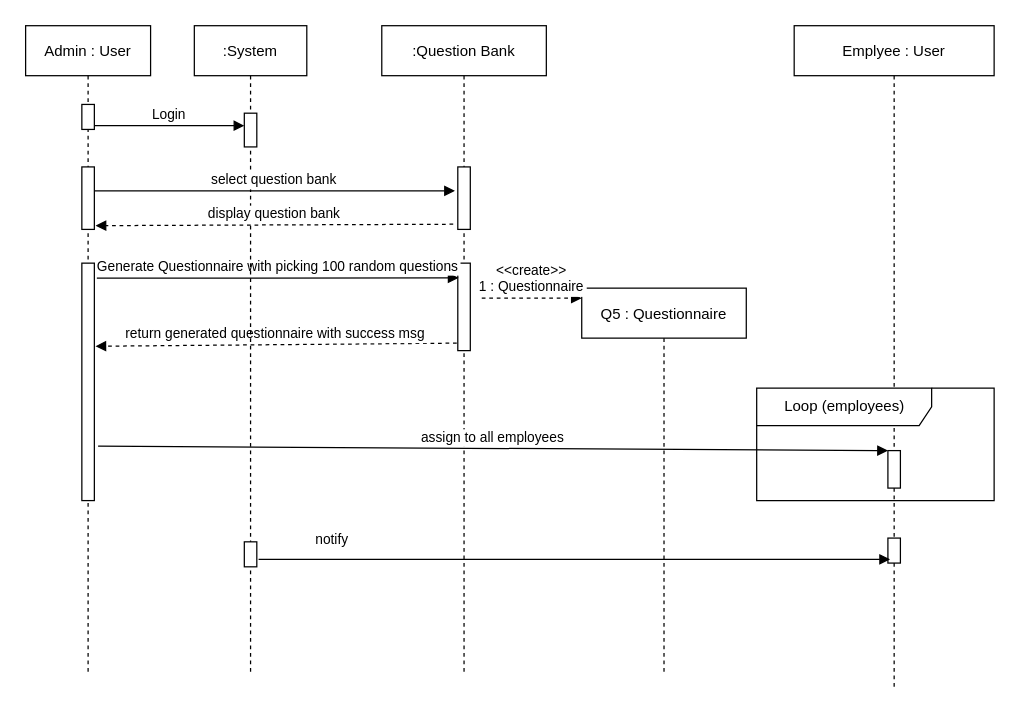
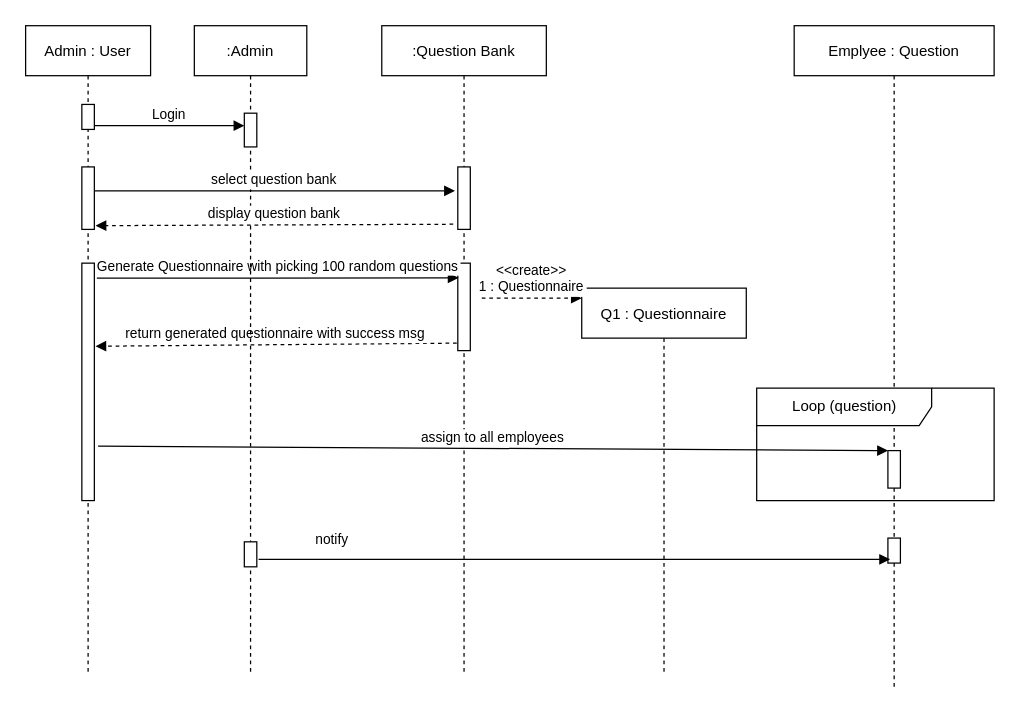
- <mxCell id="12" value=":System" style="shape=umlLifeline;perimeter=lifelinePerimeter;container=1;collapsible=0;recursiveResize=0;rounded=0;shadow=0;strokeWidth=1;" vertex="1" parent="1"><mxGeometry x="155" y="20" width="90" height="520" as="geometry" /></mxCell>
+ <mxCell id="12" value=":Admin" style="shape=umlLifeline;perimeter=lifelinePerimeter;container=1;collapsible=0;recursiveResize=0;rounded=0;shadow=0;strokeWidth=1;" vertex="1" parent="1"><mxGeometry x="155" y="20" width="90" height="520" as="geometry" /></mxCell>
- <mxCell id="6" value="Emplyee : User" style="shape=umlLifeline;perimeter=lifelinePerimeter;container=1;collapsible=0;recursiveResize=0;rounded=0;shadow=0;strokeWidth=1;" vertex="1" parent="1"><mxGeometry x="635" y="20" width="160" height="530" as="geometry" /></mxCell>
+ <mxCell id="6" value="Emplyee : Question" style="shape=umlLifeline;perimeter=lifelinePerimeter;container=1;collapsible=0;recursiveResize=0;rounded=0;shadow=0;strokeWidth=1;" vertex="1" parent="1"><mxGeometry x="635" y="20" width="160" height="530" as="geometry" /></mxCell>
- <mxCell id="21" value="Q5 : Questionnaire" style="shape=umlLifeline;perimeter=lifelinePerimeter;container=0;collapsible=0;recursiveResize=0;rounded=0;shadow=0;strokeWidth=1;" vertex="1" parent="1"><mxGeometry x="465" y="230" width="131.67" height="310" as="geometry" /></mxCell>
+ <mxCell id="21" value="Q1 : Questionnaire" style="shape=umlLifeline;perimeter=lifelinePerimeter;container=0;collapsible=0;recursiveResize=0;rounded=0;shadow=0;strokeWidth=1;" vertex="1" parent="1"><mxGeometry x="465" y="230" width="131.67" height="310" as="geometry" /></mxCell>
- <mxCell id="8" value="Loop (employees)" style="shape=umlFrame;tabWidth=110;tabHeight=30;tabPosition=left;html=1;boundedLbl=1;labelInHeader=1;width=140;height=30;container=0;" vertex="1" parent="6"><mxGeometry x="-30" y="290" width="190" height="90" as="geometry" /></mxCell>
+ <mxCell id="8" value="Loop (question)" style="shape=umlFrame;tabWidth=110;tabHeight=30;tabPosition=left;html=1;boundedLbl=1;labelInHeader=1;width=140;height=30;container=0;" vertex="1" parent="6"><mxGeometry x="-30" y="290" width="190" height="90" as="geometry" /></mxCell>
